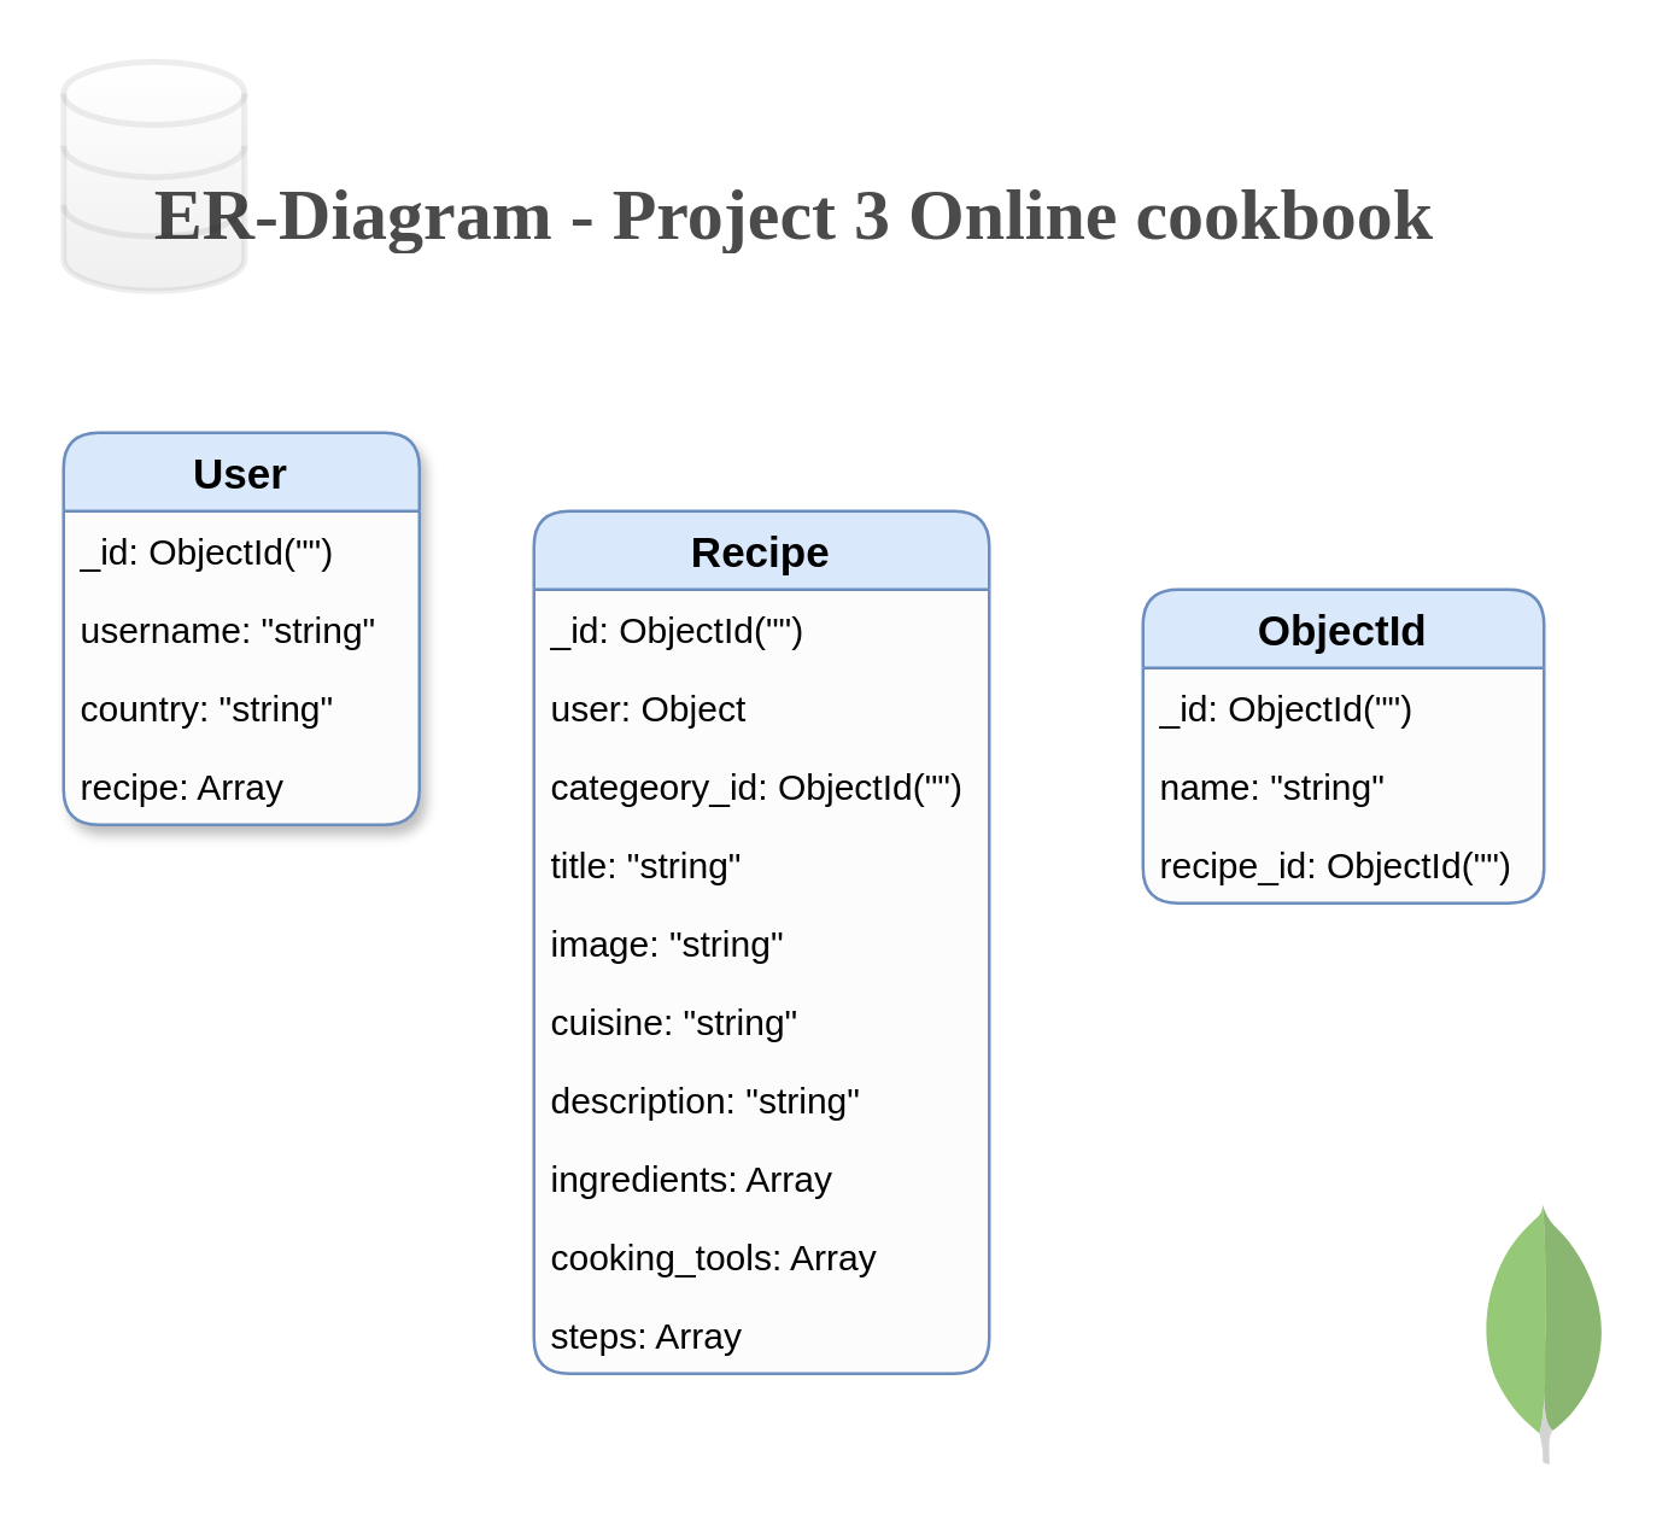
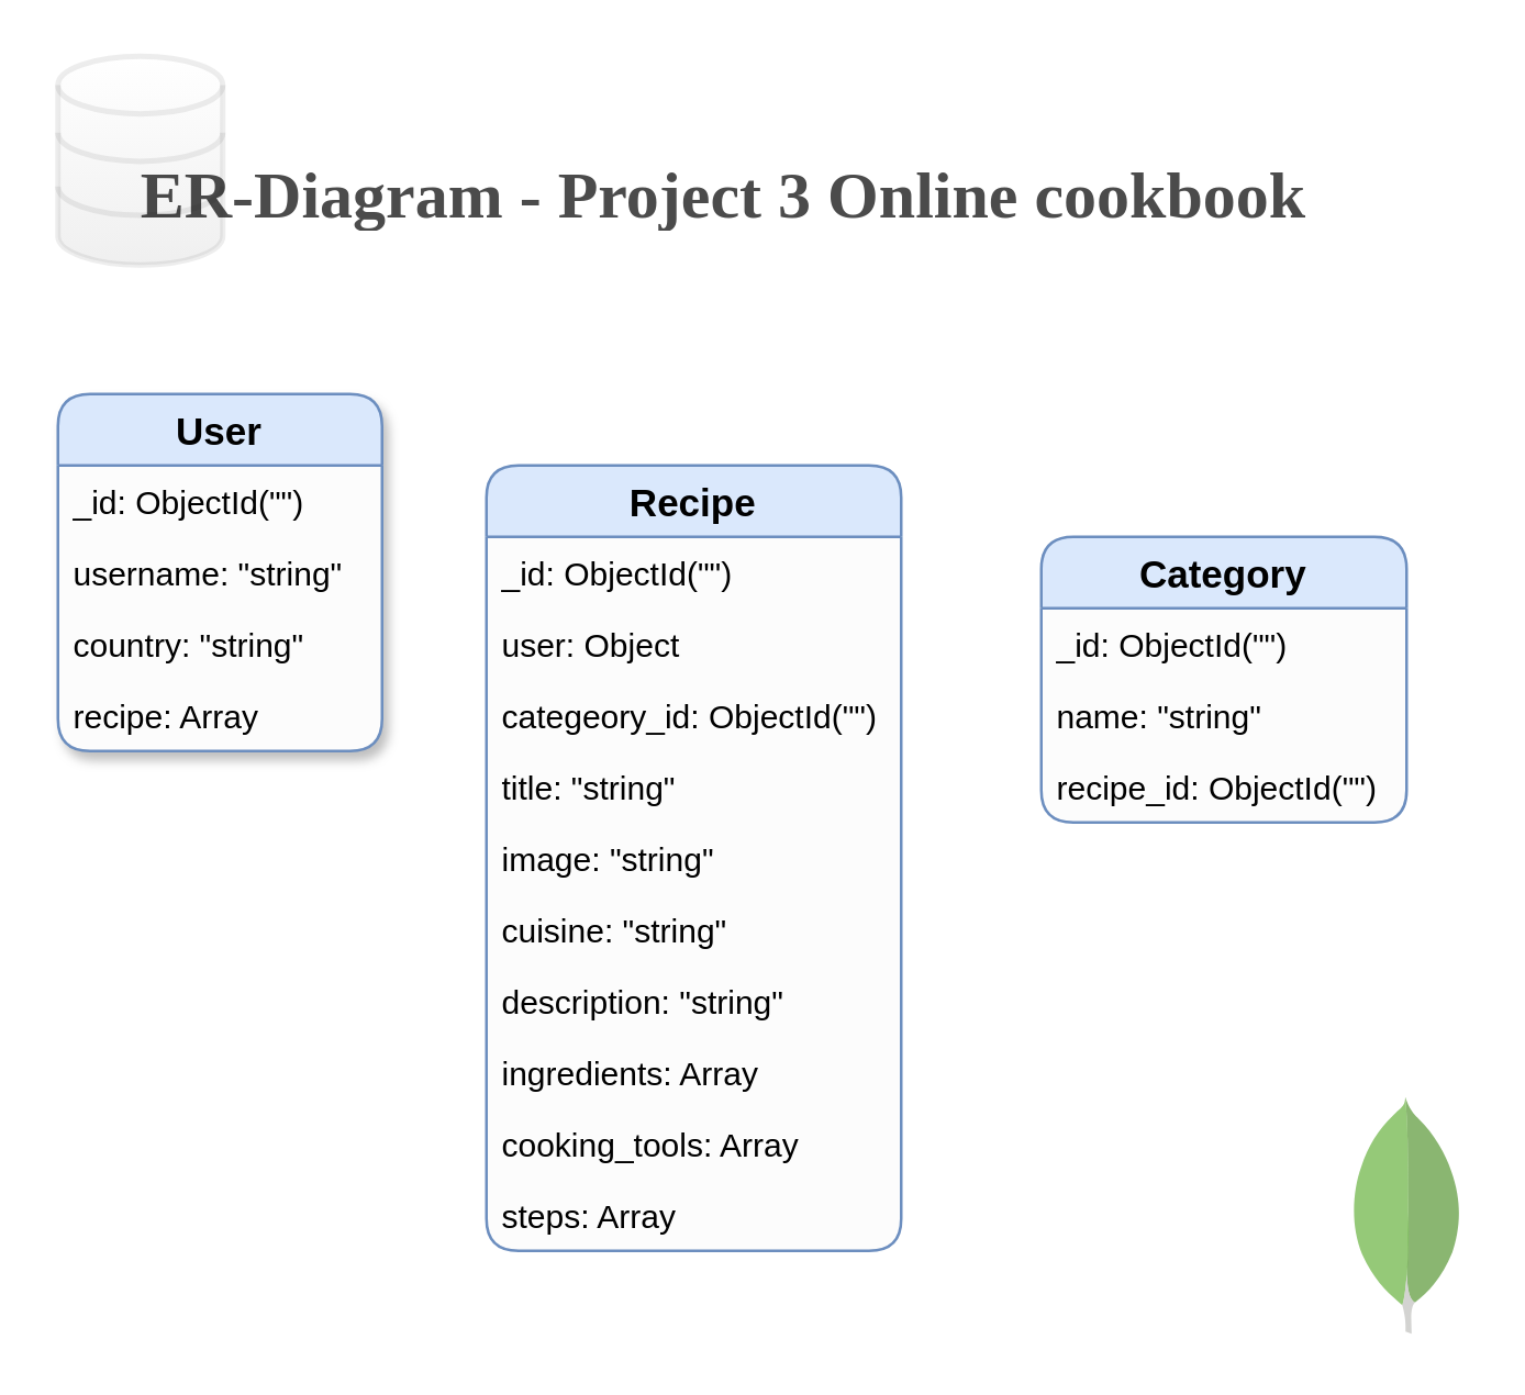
- <mxCell id="13" value="ObjectId" style="swimlane;fontStyle=1;childLayout=stackLayout;horizontal=1;startSize=26;fillColor=#dae8fc;horizontalStack=0;resizeParent=1;resizeParentMax=0;resizeLast=0;collapsible=1;marginBottom=0;swimlaneFillColor=#FCFCFC;align=center;fontSize=14;strokeColor=#6c8ebf;rounded=1;" parent="1" vertex="1"><mxGeometry x="378.5" y="195" width="133" height="104" as="geometry" /></mxCell>
+ <mxCell id="13" value="Category" style="swimlane;fontStyle=1;childLayout=stackLayout;horizontal=1;startSize=26;fillColor=#dae8fc;horizontalStack=0;resizeParent=1;resizeParentMax=0;resizeLast=0;collapsible=1;marginBottom=0;swimlaneFillColor=#FCFCFC;align=center;fontSize=14;strokeColor=#6c8ebf;rounded=1;" parent="1" vertex="1"><mxGeometry x="378.5" y="195" width="133" height="104" as="geometry" /></mxCell>
